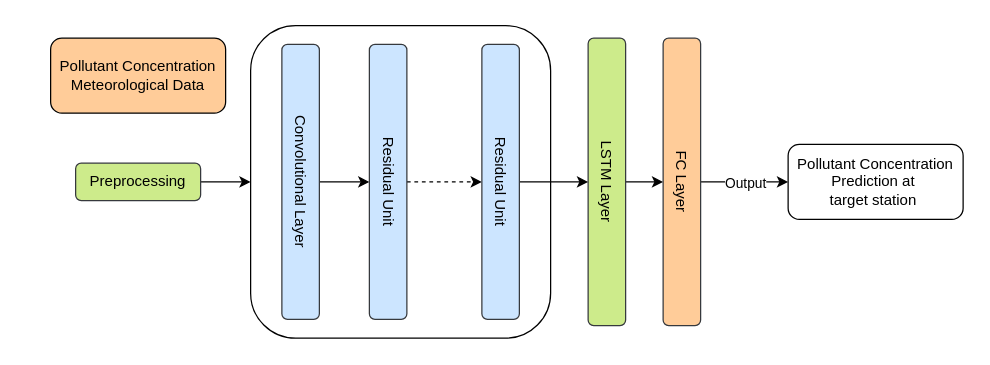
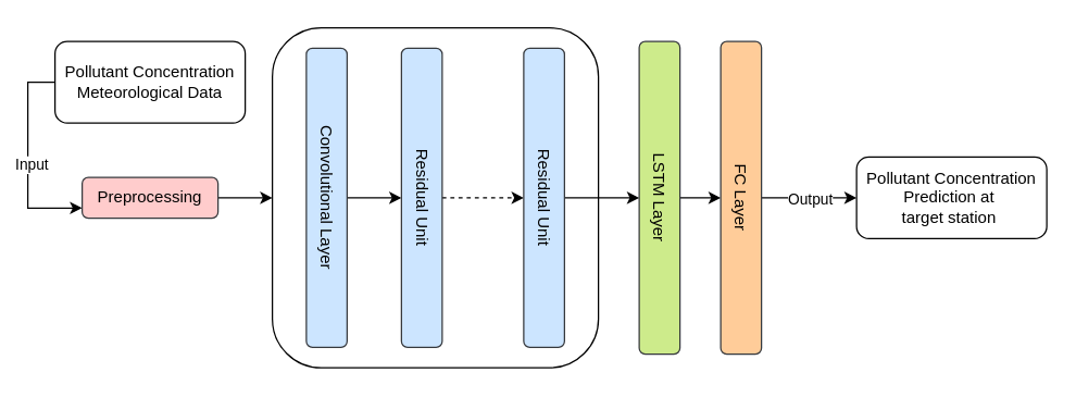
- <mxCell id="4" value="Pollutant Concentration Meteorological Data" style="rounded=1;whiteSpace=wrap;html=1;fillColor=#ffcc99;" vertex="1" parent="1"><mxGeometry x="40" y="30" width="140" height="60" as="geometry" /></mxCell>
+ <mxCell id="4" value="Pollutant Concentration Meteorological Data" style="rounded=1;whiteSpace=wrap;html=1;" vertex="1" parent="1"><mxGeometry x="40" y="30" width="140" height="60" as="geometry" /></mxCell>
+ <mxCell id="2" style="edgeStyle=orthogonalEdgeStyle;rounded=0;orthogonalLoop=1;jettySize=auto;html=1;entryX=0;entryY=0.75;entryDx=0;entryDy=0;" edge="1" parent="1" source="4" target="6"><mxGeometry relative="1" as="geometry"><Array as="points"><mxPoint x="20" y="60" /><mxPoint x="20" y="153" /></Array></mxGeometry></mxCell>
+ <mxCell id="3" value="Input" style="edgeLabel;html=1;align=center;verticalAlign=middle;resizable=0;points=[];" vertex="1" connectable="0" parent="2"><mxGeometry x="-0.283" y="2" relative="1" as="geometry"><mxPoint y="25" as="offset" /></mxGeometry></mxCell>
- <mxCell id="6" value="Preprocessing" style="rounded=1;whiteSpace=wrap;html=1;fillColor=#cdeb8b;strokeColor=#36393d;" vertex="1" parent="1"><mxGeometry x="60" y="130" width="100" height="30" as="geometry" /></mxCell>
+ <mxCell id="6" value="Preprocessing" style="rounded=1;whiteSpace=wrap;html=1;fillColor=#ffcccc;strokeColor=#36393d;" vertex="1" parent="1"><mxGeometry x="60" y="130" width="100" height="30" as="geometry" /></mxCell>
